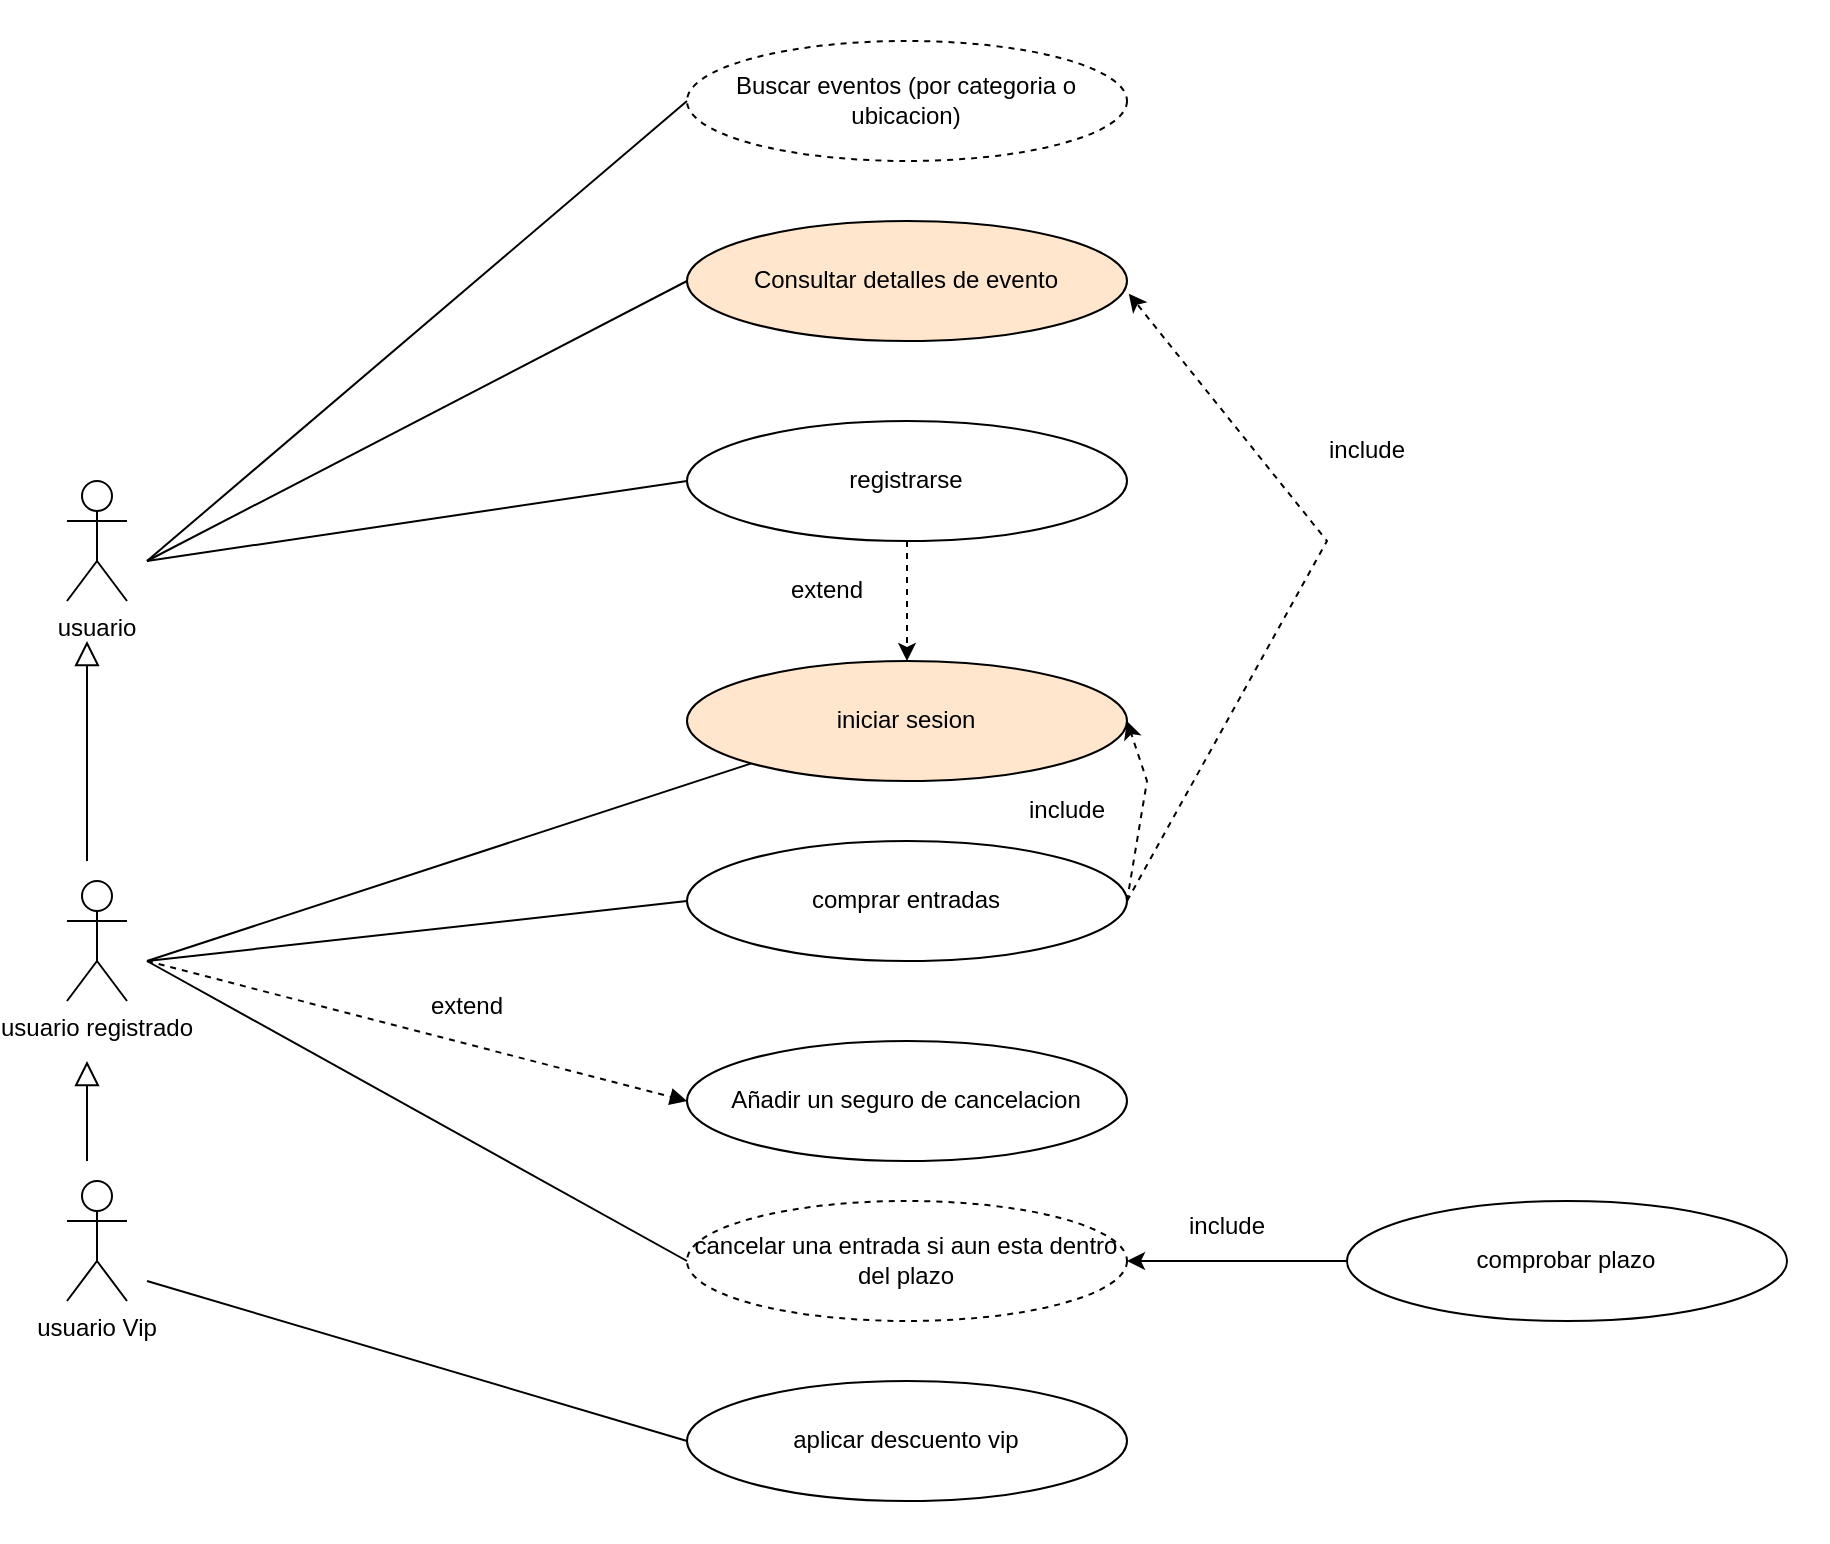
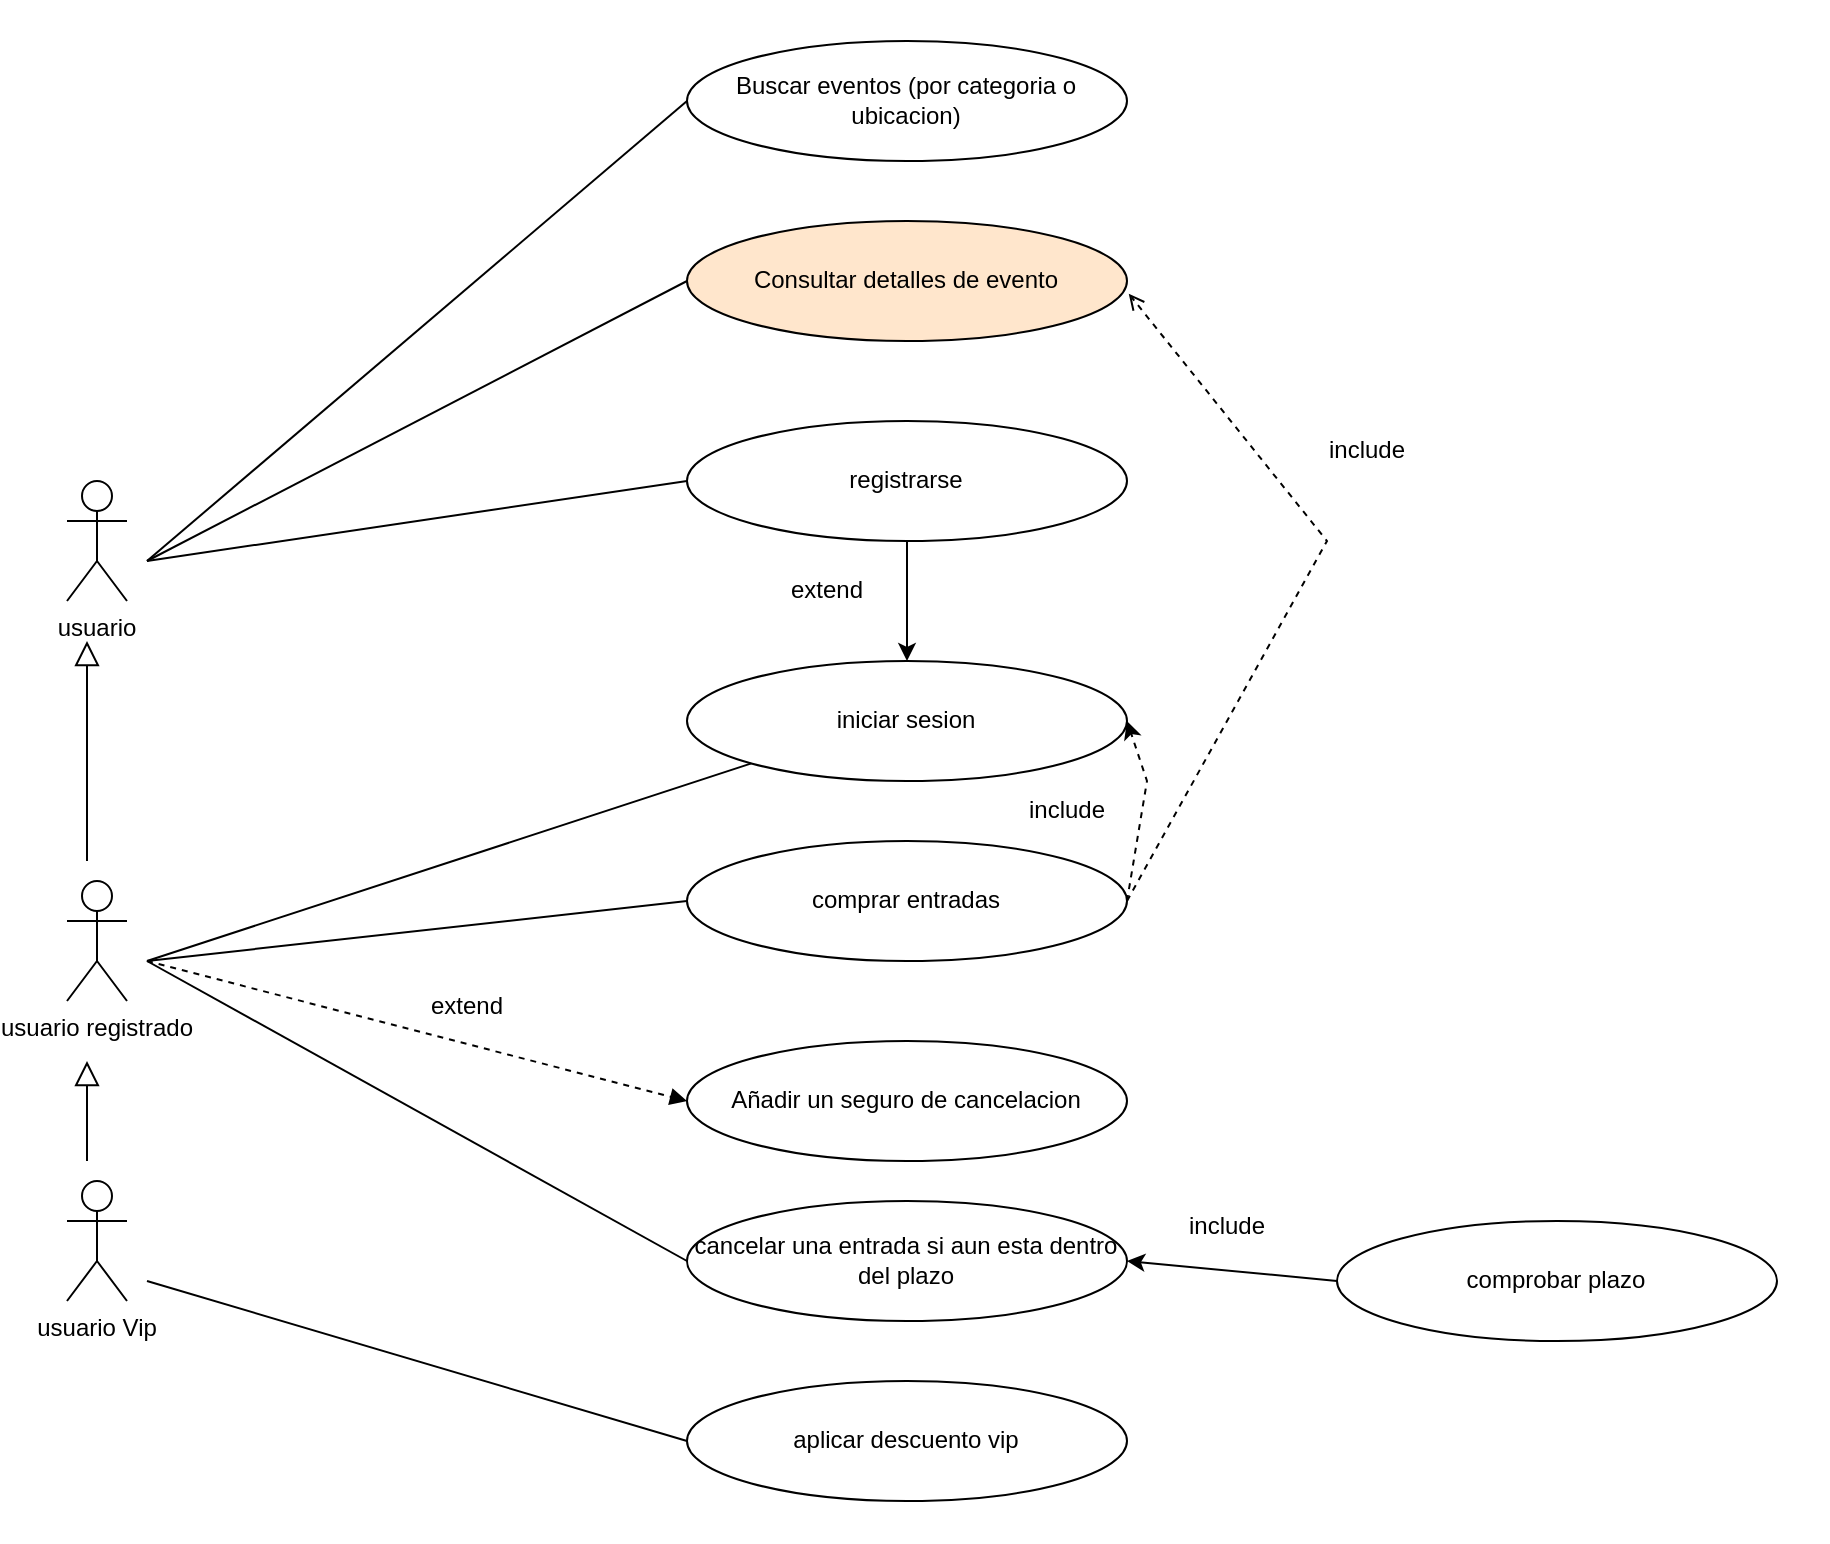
- <mxCell id="10" value="Buscar eventos (por categoria o ubicacion)" style="ellipse;whiteSpace=wrap;html=1;dashed=1;" parent="1" vertex="1"><mxGeometry x="330" y="20" width="220" height="60" as="geometry" /></mxCell>
+ <mxCell id="10" value="Buscar eventos (por categoria o ubicacion)" style="ellipse;whiteSpace=wrap;html=1;" parent="1" vertex="1"><mxGeometry x="330" y="20" width="220" height="60" as="geometry" /></mxCell>
- <mxCell id="27" value="" style="endArrow=classic;html=1;rounded=0;entryX=1.004;entryY=0.606;entryDx=0;entryDy=0;exitX=1;exitY=0.5;exitDx=0;exitDy=0;entryPerimeter=0;dashed=1;" parent="1" source="5" target="4" edge="1"><mxGeometry width="50" height="50" relative="1" as="geometry"><mxPoint x="560" y="460" as="sourcePoint" /><mxPoint x="560" y="220" as="targetPoint" /><Array as="points"><mxPoint x="650" y="270" /></Array></mxGeometry></mxCell>
+ <mxCell id="27" value="" style="endArrow=open;html=1;rounded=0;entryX=1.004;entryY=0.606;entryDx=0;entryDy=0;exitX=1;exitY=0.5;exitDx=0;exitDy=0;entryPerimeter=0;dashed=1;" parent="1" source="5" target="4" edge="1"><mxGeometry width="50" height="50" relative="1" as="geometry"><mxPoint x="560" y="460" as="sourcePoint" /><mxPoint x="560" y="220" as="targetPoint" /><Array as="points"><mxPoint x="650" y="270" /></Array></mxGeometry></mxCell>
- <mxCell id="30" value="" style="endArrow=classic;html=1;rounded=0;entryX=0.5;entryY=0;entryDx=0;entryDy=0;exitX=0.5;exitY=1;exitDx=0;exitDy=0;dashed=1;" parent="1" source="29" target="18" edge="1"><mxGeometry width="50" height="50" relative="1" as="geometry"><mxPoint x="560" y="460" as="sourcePoint" /><mxPoint x="561" y="376" as="targetPoint" /><Array as="points" /></mxGeometry></mxCell>
+ <mxCell id="30" value="" style="endArrow=classic;html=1;rounded=0;entryX=0.5;entryY=0;entryDx=0;entryDy=0;exitX=0.5;exitY=1;exitDx=0;exitDy=0;dashed=0;" parent="1" source="29" target="18" edge="1"><mxGeometry width="50" height="50" relative="1" as="geometry"><mxPoint x="560" y="460" as="sourcePoint" /><mxPoint x="561" y="376" as="targetPoint" /><Array as="points" /></mxGeometry></mxCell>
- <mxCell id="18" value="iniciar sesion" style="ellipse;whiteSpace=wrap;html=1;fillColor=#ffe6cc;" parent="1" vertex="1"><mxGeometry x="330" y="330" width="220" height="60" as="geometry" /></mxCell>
+ <mxCell id="18" value="iniciar sesion" style="ellipse;whiteSpace=wrap;html=1;" parent="1" vertex="1"><mxGeometry x="330" y="330" width="220" height="60" as="geometry" /></mxCell>
- <mxCell id="9" value="cancelar una entrada si aun esta dentro del plazo" style="ellipse;whiteSpace=wrap;html=1;dashed=1;" parent="1" vertex="1"><mxGeometry x="330" y="600" width="220" height="60" as="geometry" /></mxCell>
+ <mxCell id="9" value="cancelar una entrada si aun esta dentro del plazo" style="ellipse;whiteSpace=wrap;html=1;" parent="1" vertex="1"><mxGeometry x="330" y="600" width="220" height="60" as="geometry" /></mxCell>
- <mxCell id="21" value="comprobar plazo" style="ellipse;whiteSpace=wrap;html=1;" parent="1" vertex="1"><mxGeometry x="660" y="600" width="220" height="60" as="geometry" /></mxCell>
+ <mxCell id="21" value="comprobar plazo" style="ellipse;whiteSpace=wrap;html=1;" parent="1" vertex="1"><mxGeometry x="655" y="610" width="220" height="60" as="geometry" /></mxCell>
